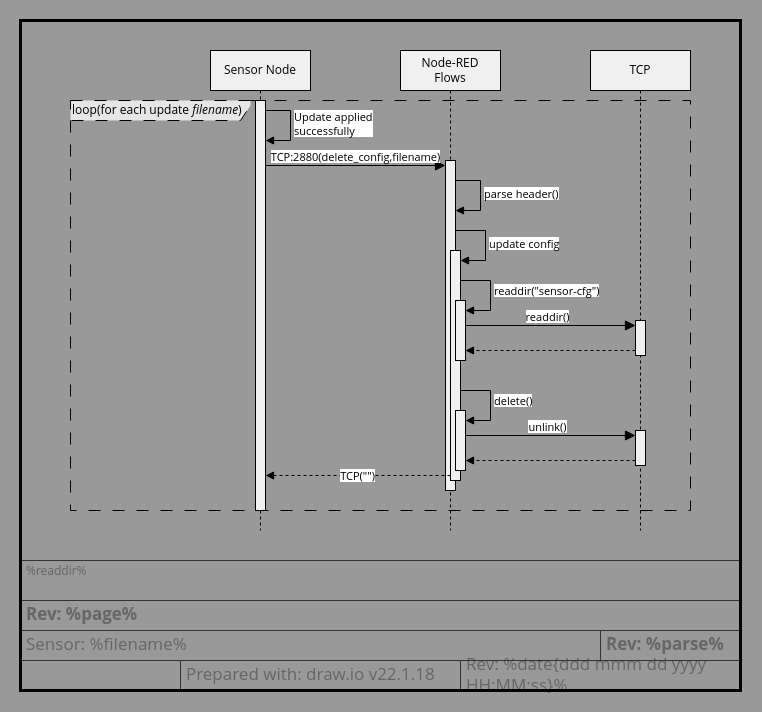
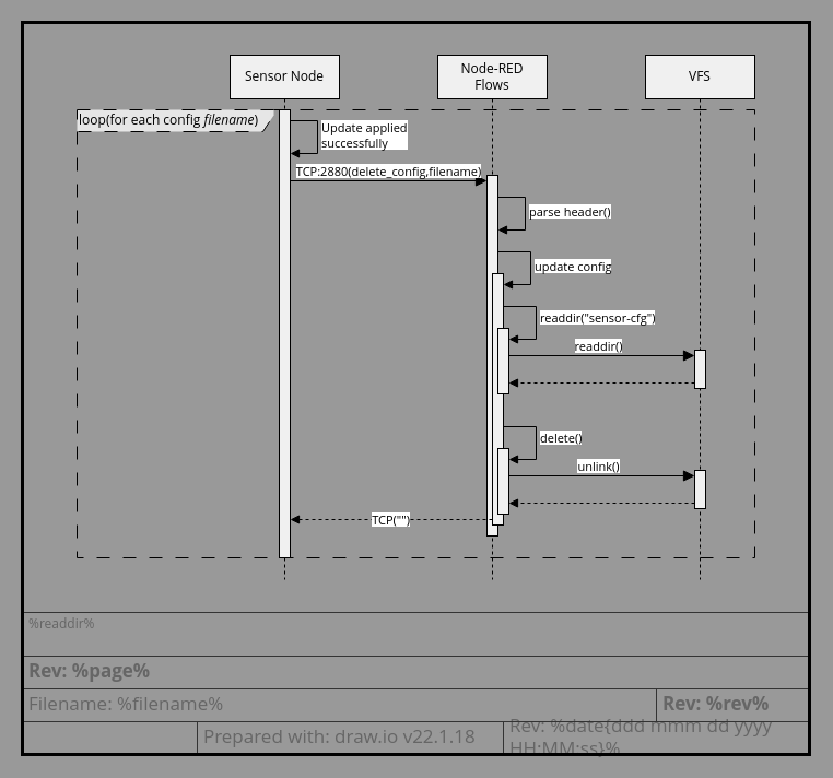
- <mxCell id="24" value="TCP" style="shape=umlLifeline;perimeter=lifelinePerimeter;whiteSpace=wrap;html=1;container=1;dropTarget=0;collapsible=0;recursiveResize=0;outlineConnect=0;portConstraint=eastwest;newEdgeStyle={&quot;curved&quot;:0,&quot;rounded&quot;:0};fontFamily=Open Sans;fillColor=#F0F0F0;" parent="10" vertex="1"><mxGeometry x="590" y="50" width="100" height="480" as="geometry" /></mxCell>
+ <mxCell id="24" value="VFS" style="shape=umlLifeline;perimeter=lifelinePerimeter;whiteSpace=wrap;html=1;container=1;dropTarget=0;collapsible=0;recursiveResize=0;outlineConnect=0;portConstraint=eastwest;newEdgeStyle={&quot;curved&quot;:0,&quot;rounded&quot;:0};fontFamily=Open Sans;fillColor=#F0F0F0;" parent="10" vertex="1"><mxGeometry x="590" y="50" width="100" height="480" as="geometry" /></mxCell>
- <mxCell id="11" value="loop(for each update &lt;i&gt;filename&lt;/i&gt;)" style="shape=umlFrame;whiteSpace=wrap;html=1;pointerEvents=0;fillColor=#E6E6E6;width=180;height=20;fontFamily=Open Sans;dashed=1;dashPattern=12 12;align=left;" vertex="1" parent="10"><mxGeometry x="70" y="100" width="620" height="410" as="geometry" /></mxCell>
+ <mxCell id="11" value="loop(for each config &lt;i&gt;filename&lt;/i&gt;)" style="shape=umlFrame;whiteSpace=wrap;html=1;pointerEvents=0;fillColor=#E6E6E6;width=180;height=20;fontFamily=Open Sans;dashed=1;dashPattern=12 12;align=left;" vertex="1" parent="10"><mxGeometry x="70" y="100" width="620" height="410" as="geometry" /></mxCell>
- <mxCell id="5" value="Sensor: %filename%" style="strokeWidth=1;shadow=0;dashed=0;align=center;html=1;shape=mxgraph.mockup.text.textBox;fontColor=#666666;align=left;fontSize=17;spacingLeft=4;spacingTop=-3;whiteSpace=wrap;strokeColor=#333333;mainText=;fillColor=none;fontFamily=Open Sans;movable=1;resizable=1;rotatable=1;deletable=1;editable=1;locked=0;connectable=1;" parent="1" vertex="1"><mxGeometry x="20" y="630" width="580" height="30" as="geometry" /></mxCell>
+ <mxCell id="5" value="Filename: %filename%" style="strokeWidth=1;shadow=0;dashed=0;align=center;html=1;shape=mxgraph.mockup.text.textBox;fontColor=#666666;align=left;fontSize=17;spacingLeft=4;spacingTop=-3;whiteSpace=wrap;strokeColor=#333333;mainText=;fillColor=none;fontFamily=Open Sans;movable=1;resizable=1;rotatable=1;deletable=1;editable=1;locked=0;connectable=1;" parent="1" vertex="1"><mxGeometry x="20" y="630" width="580" height="30" as="geometry" /></mxCell>
- <mxCell id="7" value="&lt;b&gt;Rev: %parse%&lt;br&gt;&lt;/b&gt;" style="strokeWidth=1;shadow=0;dashed=0;align=center;html=1;shape=mxgraph.mockup.text.textBox;fontColor=#666666;align=left;fontSize=17;spacingLeft=4;spacingTop=-3;whiteSpace=wrap;strokeColor=#333333;mainText=;fillColor=none;fontFamily=Open Sans;movable=1;resizable=1;rotatable=1;deletable=1;editable=1;locked=0;connectable=1;" parent="1" vertex="1"><mxGeometry x="600" y="630" width="140" height="30" as="geometry" /></mxCell>
+ <mxCell id="7" value="&lt;b&gt;Rev: %rev%&lt;br&gt;&lt;/b&gt;" style="strokeWidth=1;shadow=0;dashed=0;align=center;html=1;shape=mxgraph.mockup.text.textBox;fontColor=#666666;align=left;fontSize=17;spacingLeft=4;spacingTop=-3;whiteSpace=wrap;strokeColor=#333333;mainText=;fillColor=none;fontFamily=Open Sans;movable=1;resizable=1;rotatable=1;deletable=1;editable=1;locked=0;connectable=1;" parent="1" vertex="1"><mxGeometry x="600" y="630" width="140" height="30" as="geometry" /></mxCell>
